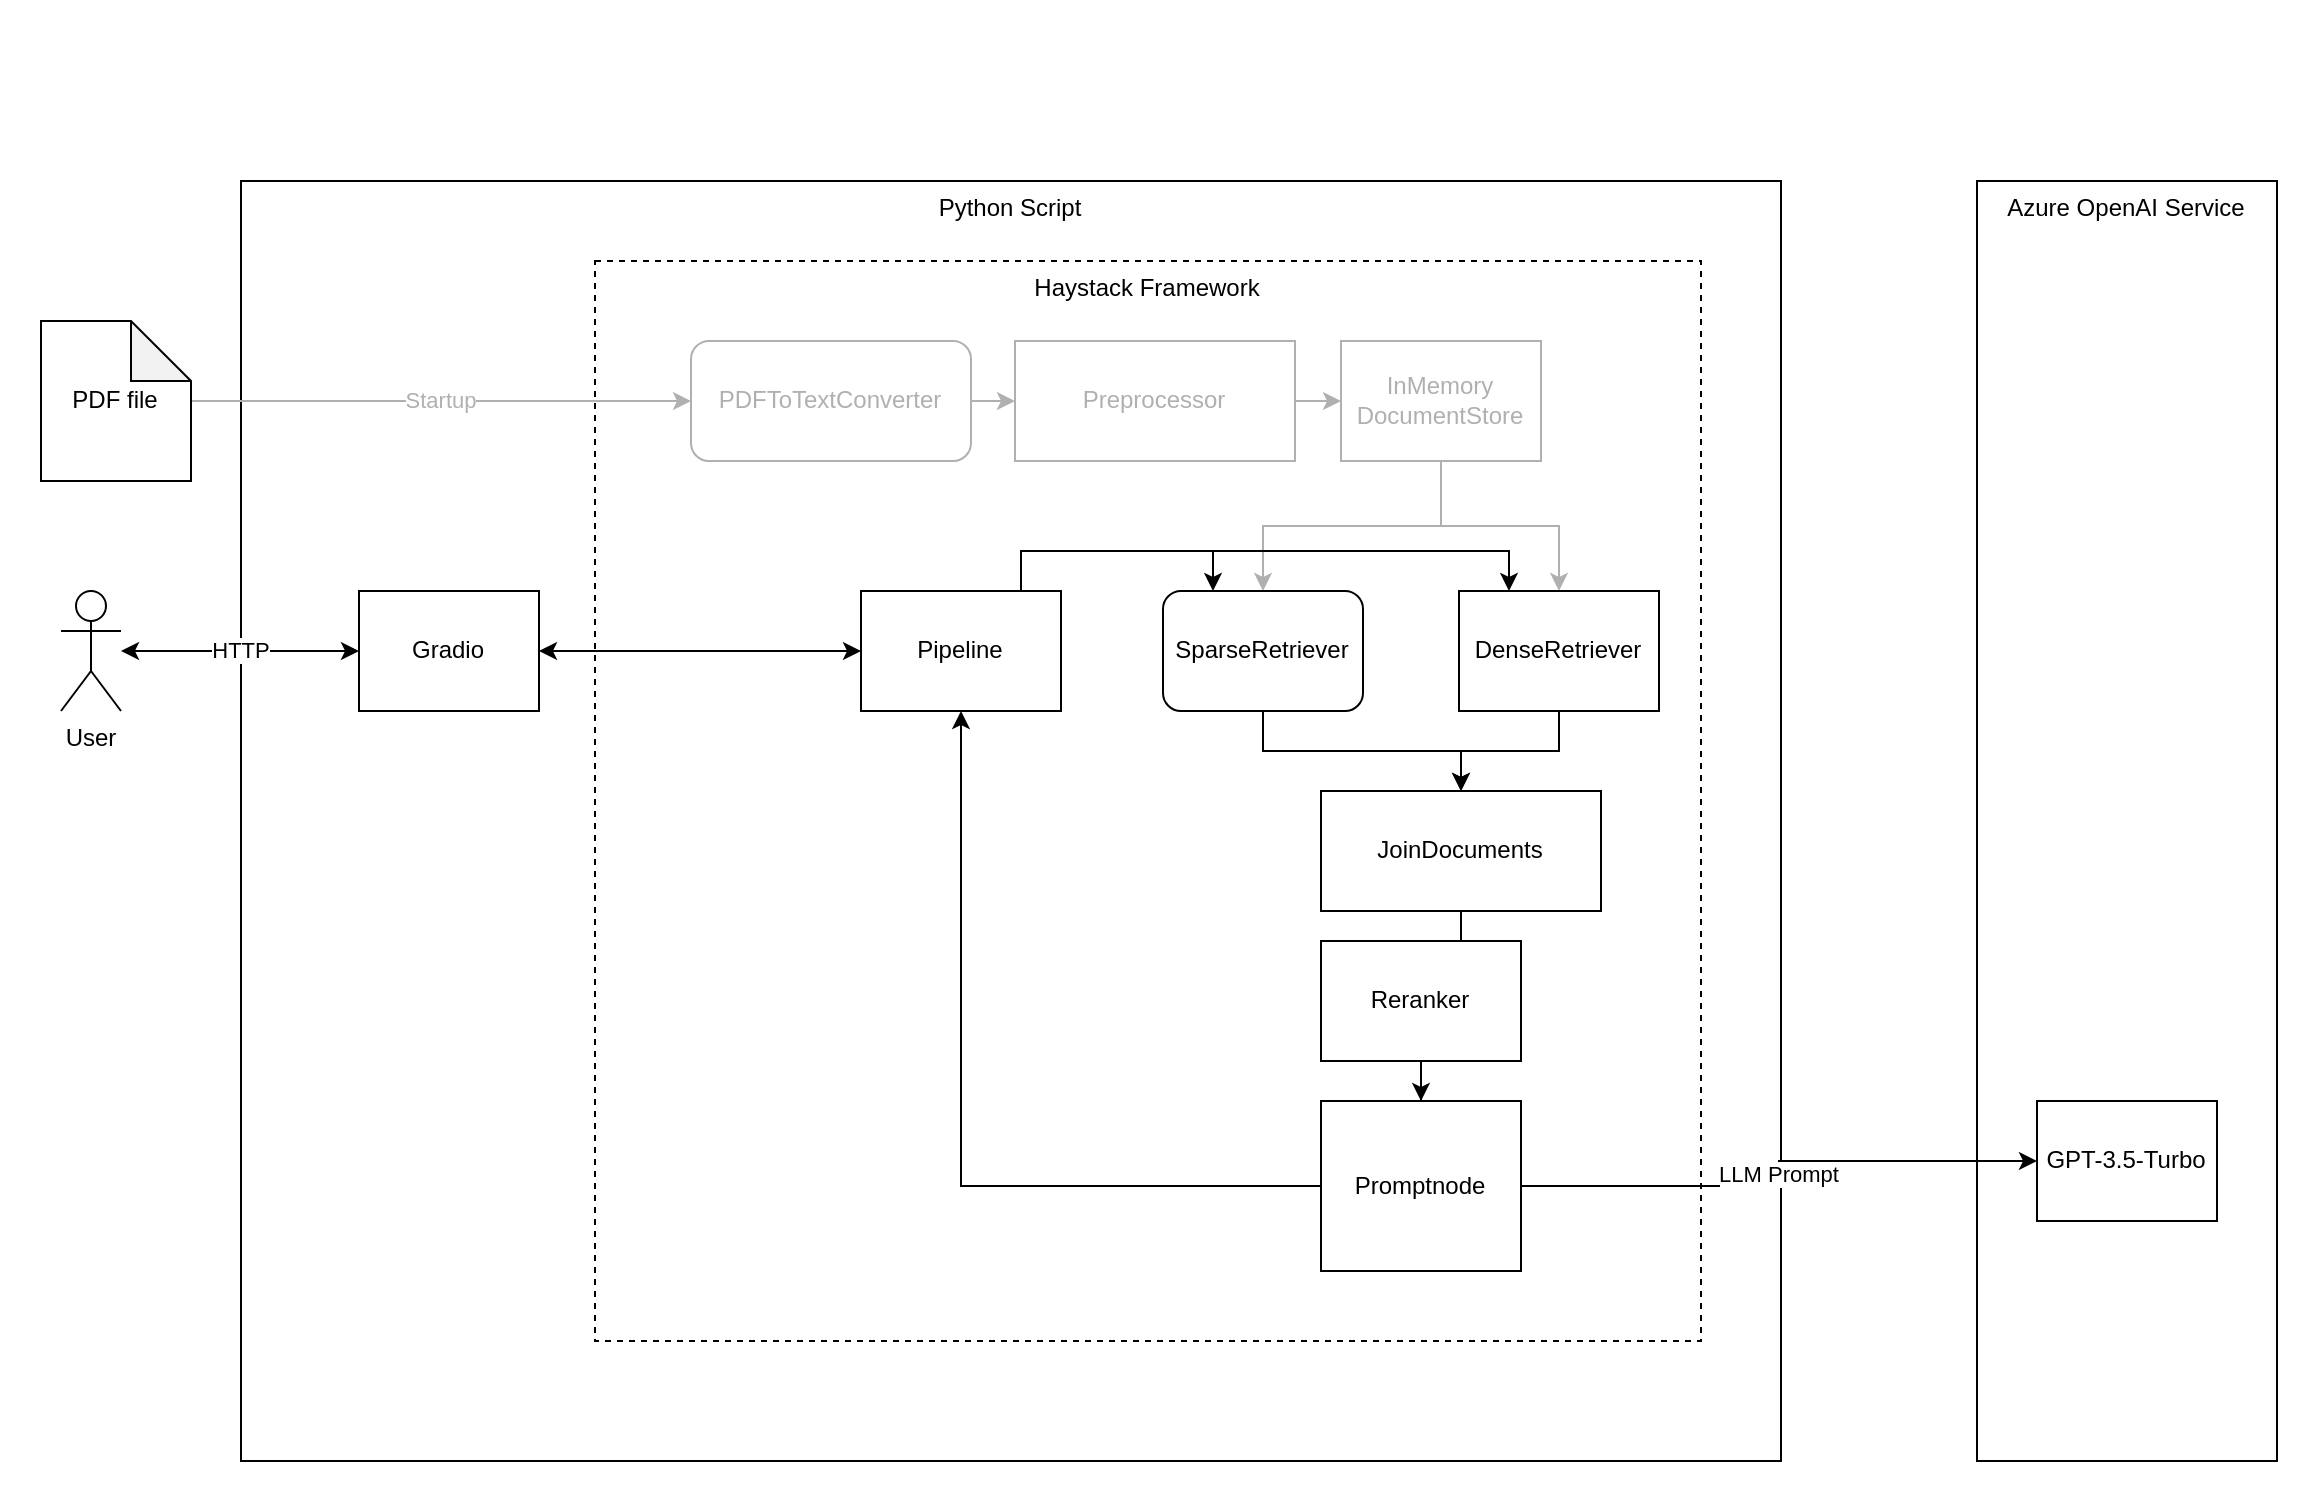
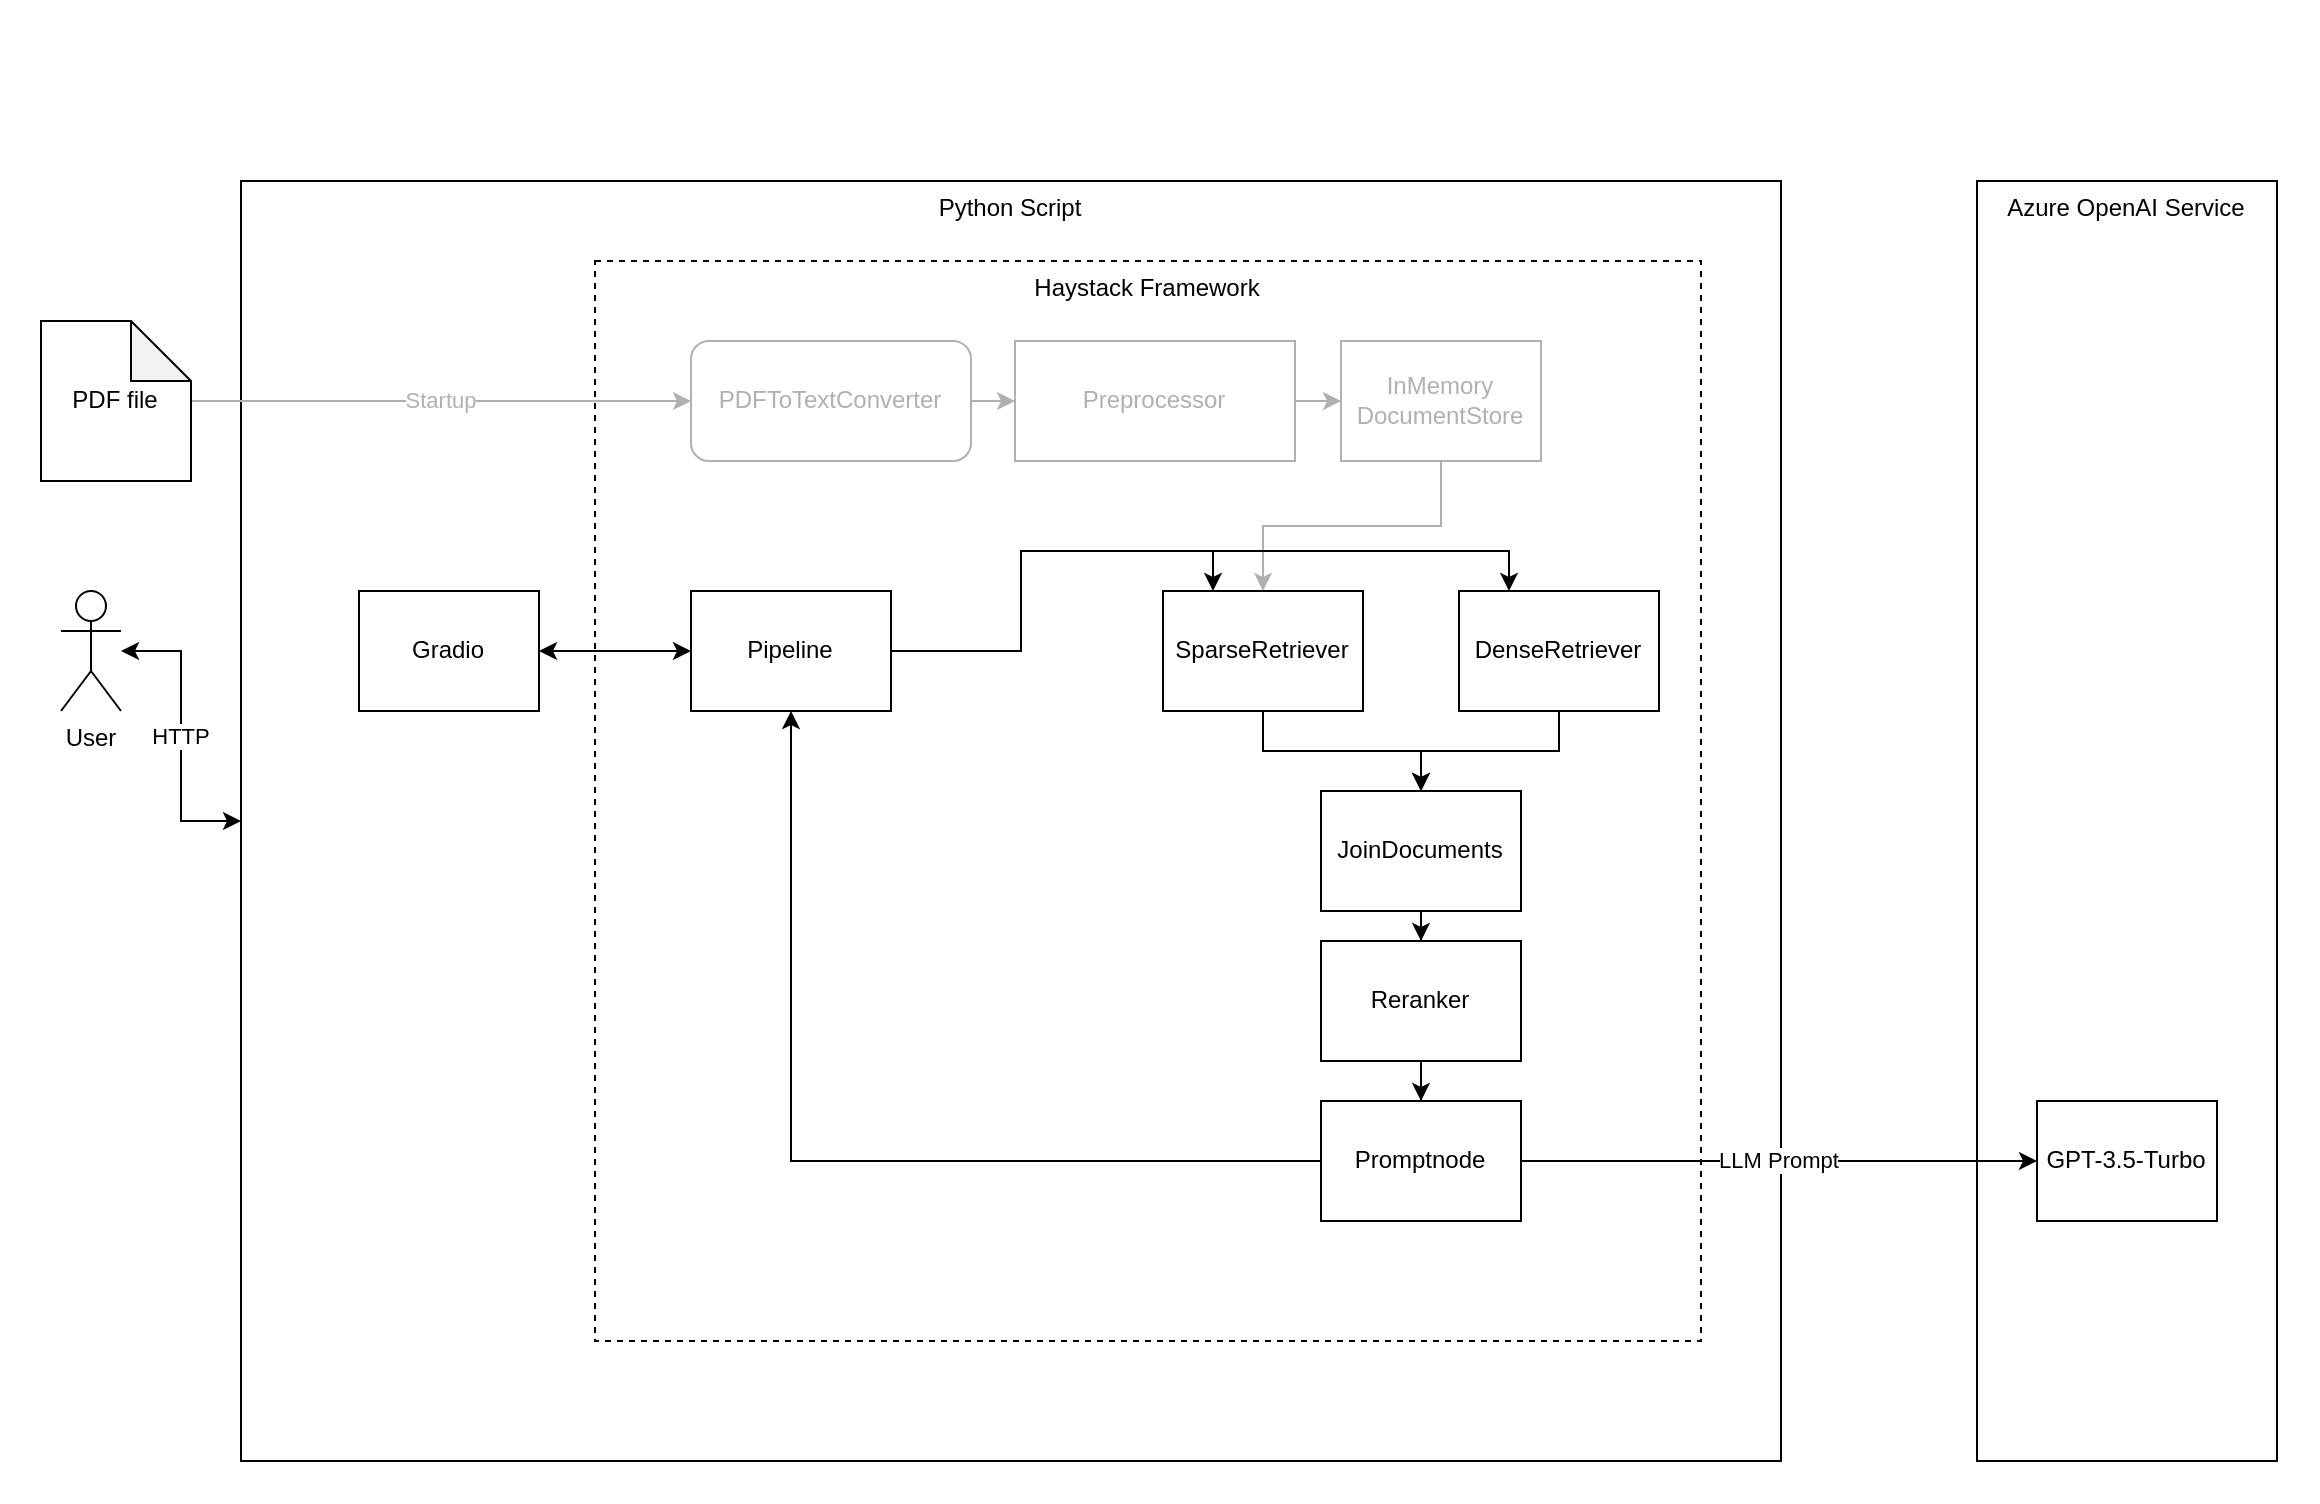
- <mxCell id="12" style="edgeStyle=orthogonalEdgeStyle;rounded=0;orthogonalLoop=1;jettySize=auto;html=1;entryX=0.5;entryY=0;entryDx=0;entryDy=0;strokeColor=#B0B0B0;" edge="1" parent="1" source="13" target="26"><mxGeometry relative="1" as="geometry" /></mxCell>
- <mxCell id="9" value="HTTP" style="edgeStyle=orthogonalEdgeStyle;rounded=0;orthogonalLoop=1;jettySize=auto;html=1;startArrow=classic;startFill=1;" parent="1" source="4" target="8" edge="1"><mxGeometry relative="1" as="geometry" /></mxCell>
+ <mxCell id="9" value="HTTP" style="edgeStyle=orthogonalEdgeStyle;rounded=0;orthogonalLoop=1;jettySize=auto;html=1;startArrow=classic;startFill=1;" parent="1" source="4" target="2" edge="1"><mxGeometry relative="1" as="geometry" /></mxCell>
- <mxCell id="22" value="Pipeline" style="rounded=0;whiteSpace=wrap;html=1;" vertex="1" parent="1"><mxGeometry x="430" y="295" width="100" height="60" as="geometry" /></mxCell>
+ <mxCell id="22" value="Pipeline" style="rounded=0;whiteSpace=wrap;html=1;" vertex="1" parent="1"><mxGeometry x="345" y="295" width="100" height="60" as="geometry" /></mxCell>
- <mxCell id="24" value="SparseRetriever" style="whiteSpace=wrap;html=1;rounded=1;" vertex="1" parent="1"><mxGeometry x="581" y="295" width="100" height="60" as="geometry" /></mxCell>
+ <mxCell id="24" value="SparseRetriever" style="rounded=0;whiteSpace=wrap;html=1;" vertex="1" parent="1"><mxGeometry x="581" y="295" width="100" height="60" as="geometry" /></mxCell>
- <mxCell id="28" value="JoinDocuments" style="rounded=0;whiteSpace=wrap;html=1;" vertex="1" parent="1"><mxGeometry x="660" y="395" width="140" height="60" as="geometry" /></mxCell>
+ <mxCell id="28" value="JoinDocuments" style="rounded=0;whiteSpace=wrap;html=1;" vertex="1" parent="1"><mxGeometry x="660" y="395" width="100" height="60" as="geometry" /></mxCell>
- <mxCell id="33" value="Promptnode" style="rounded=0;whiteSpace=wrap;html=1;" vertex="1" parent="1"><mxGeometry x="660" y="550" width="100" height="85" as="geometry" /></mxCell>
+ <mxCell id="33" value="Promptnode" style="rounded=0;whiteSpace=wrap;html=1;" vertex="1" parent="1"><mxGeometry x="660" y="550" width="100" height="60" as="geometry" /></mxCell>
